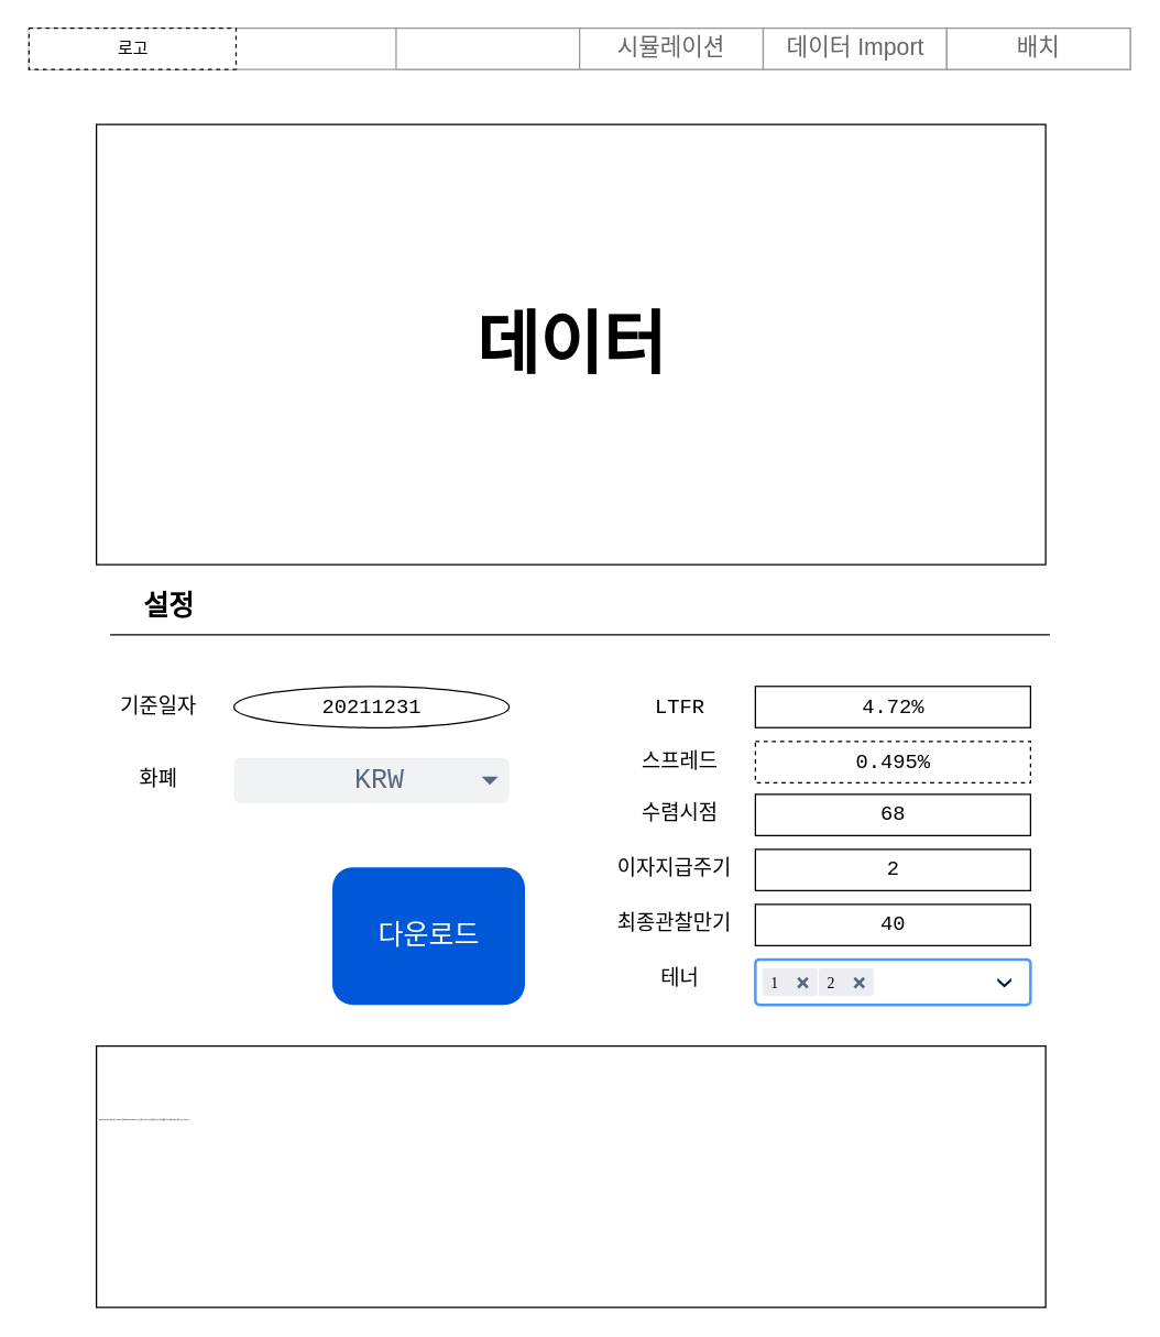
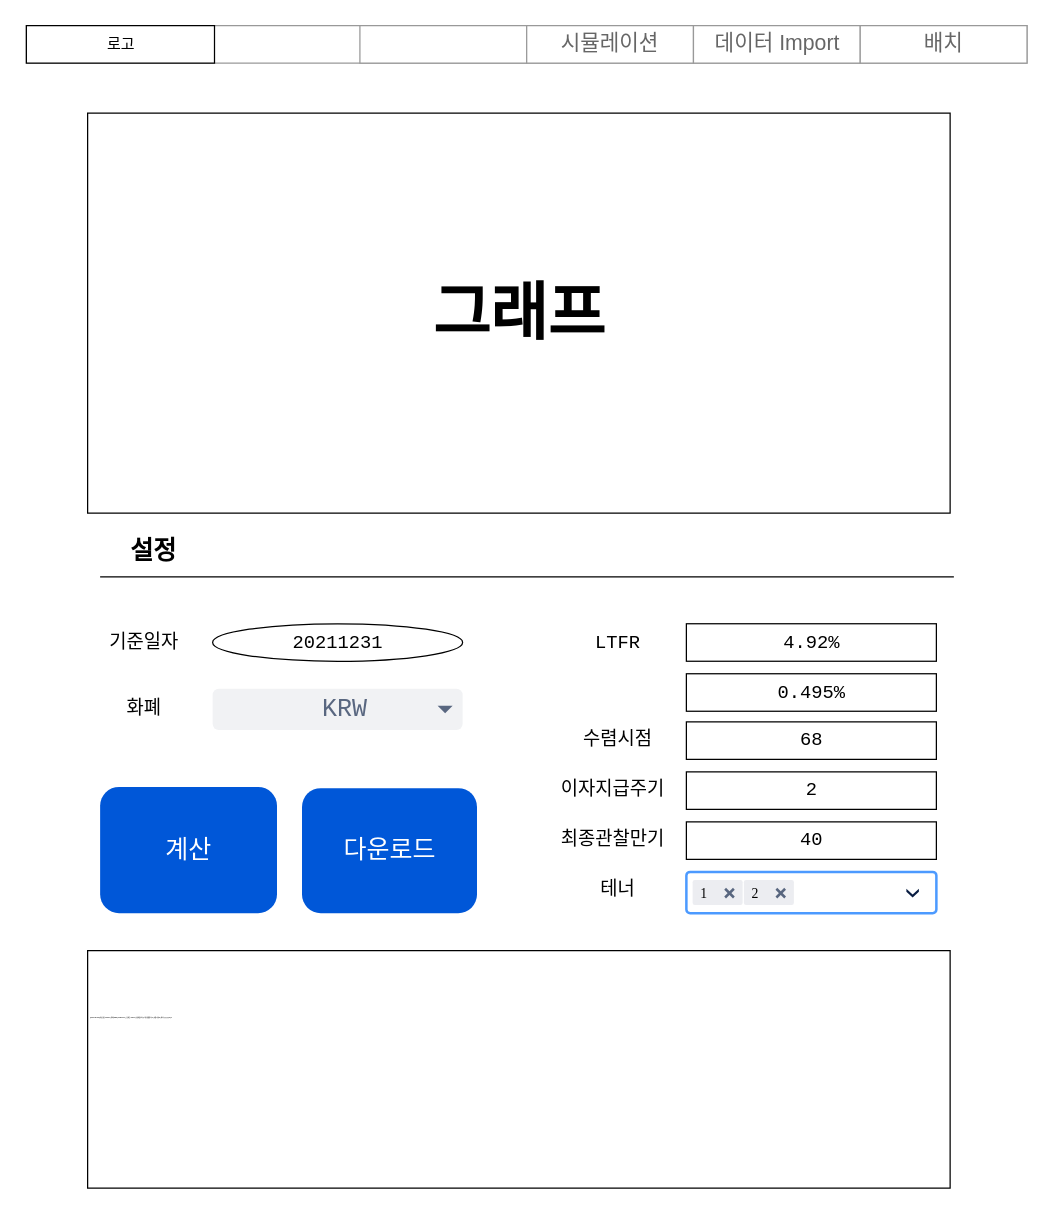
- <mxCell id="38" value="로고" style="rounded=0;whiteSpace=wrap;html=1;dashed=1;" vertex="1" parent="1"><mxGeometry x="20.5" y="20" width="150.5" height="30" as="geometry" /></mxCell>
+ <mxCell id="38" value="로고" style="rounded=0;whiteSpace=wrap;html=1;" vertex="1" parent="1"><mxGeometry x="20.5" y="20" width="150.5" height="30" as="geometry" /></mxCell>
- <mxCell id="2" value="데이터" style="rounded=0;whiteSpace=wrap;html=1;fontSize=50;fontStyle=1;fontFamily=Noto Sans KR;fontSource=https%3A%2F%2Ffonts.googleapis.com%2Fcss%3Ffamily%3DNoto%2BSans%2BKR;" parent="1" vertex="1"><mxGeometry x="69.5" y="90" width="690" height="320" as="geometry" /></mxCell>
+ <mxCell id="2" value="그래프" style="rounded=0;whiteSpace=wrap;html=1;fontSize=50;fontStyle=1;fontFamily=Noto Sans KR;fontSource=https%3A%2F%2Ffonts.googleapis.com%2Fcss%3Ffamily%3DNoto%2BSans%2BKR;" parent="1" vertex="1"><mxGeometry x="69.5" y="90" width="690" height="320" as="geometry" /></mxCell>
- <mxCell id="7" value="4.72%" style="rounded=0;whiteSpace=wrap;html=1;fontFamily=Courier New;fontSize=15;" parent="6" vertex="1"><mxGeometry x="100" width="200" height="30" as="geometry" /></mxCell>
+ <mxCell id="7" value="4.92%" style="rounded=0;whiteSpace=wrap;html=1;fontFamily=Courier New;fontSize=15;" parent="6" vertex="1"><mxGeometry x="100" width="200" height="30" as="geometry" /></mxCell>
- <mxCell id="12" value="스프레드" style="text;html=1;strokeColor=none;fillColor=none;align=center;verticalAlign=middle;whiteSpace=wrap;rounded=0;fontFamily=Courier New;fontSize=15;" parent="10" vertex="1"><mxGeometry width="90" height="30" as="geometry" /></mxCell>
- <mxCell id="11" value="0.495%" style="rounded=0;whiteSpace=wrap;html=1;fontFamily=Courier New;fontSize=15;dashed=1;" parent="10" vertex="1"><mxGeometry x="100" width="200" height="30" as="geometry" /></mxCell>
+ <mxCell id="11" value="0.495%" style="rounded=0;whiteSpace=wrap;html=1;fontFamily=Courier New;fontSize=15;" parent="10" vertex="1"><mxGeometry x="100" width="200" height="30" as="geometry" /></mxCell>
+ <mxCell id="16" value="계산" style="rounded=1;fillColor=#0057D8;strokeColor=none;html=1;fontColor=#ffffff;align=center;verticalAlign=middle;fontStyle=0;fontSize=20;sketch=0;fontFamily=Courier New;" parent="1" vertex="1"><mxGeometry x="79.5" y="629" width="141.5" height="101" as="geometry" /></mxCell>
